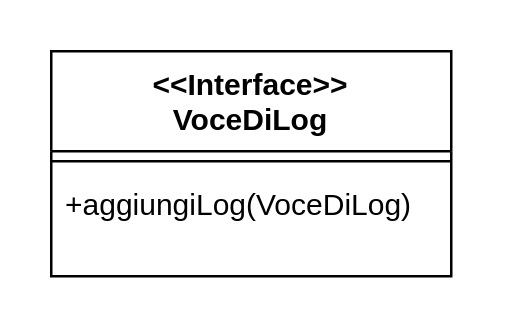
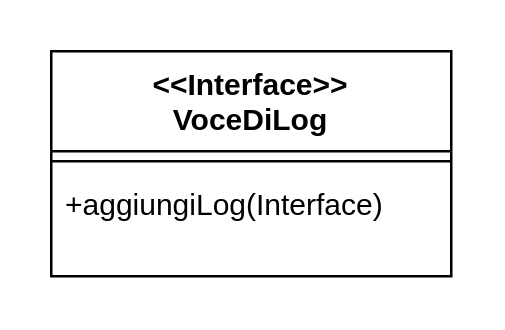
- <mxCell id="4" value="+aggiungiLog(VoceDiLog)" style="text;strokeColor=none;fillColor=none;align=left;verticalAlign=top;spacingLeft=4;spacingRight=4;overflow=hidden;rotatable=0;points=[[0,0.5],[1,0.5]];portConstraint=eastwest;whiteSpace=wrap;html=1;" vertex="1" parent="2"><mxGeometry y="48" width="160" height="42" as="geometry" /></mxCell>
+ <mxCell id="4" value="+aggiungiLog(Interface)" style="text;strokeColor=none;fillColor=none;align=left;verticalAlign=top;spacingLeft=4;spacingRight=4;overflow=hidden;rotatable=0;points=[[0,0.5],[1,0.5]];portConstraint=eastwest;whiteSpace=wrap;html=1;" vertex="1" parent="2"><mxGeometry y="48" width="160" height="42" as="geometry" /></mxCell>
